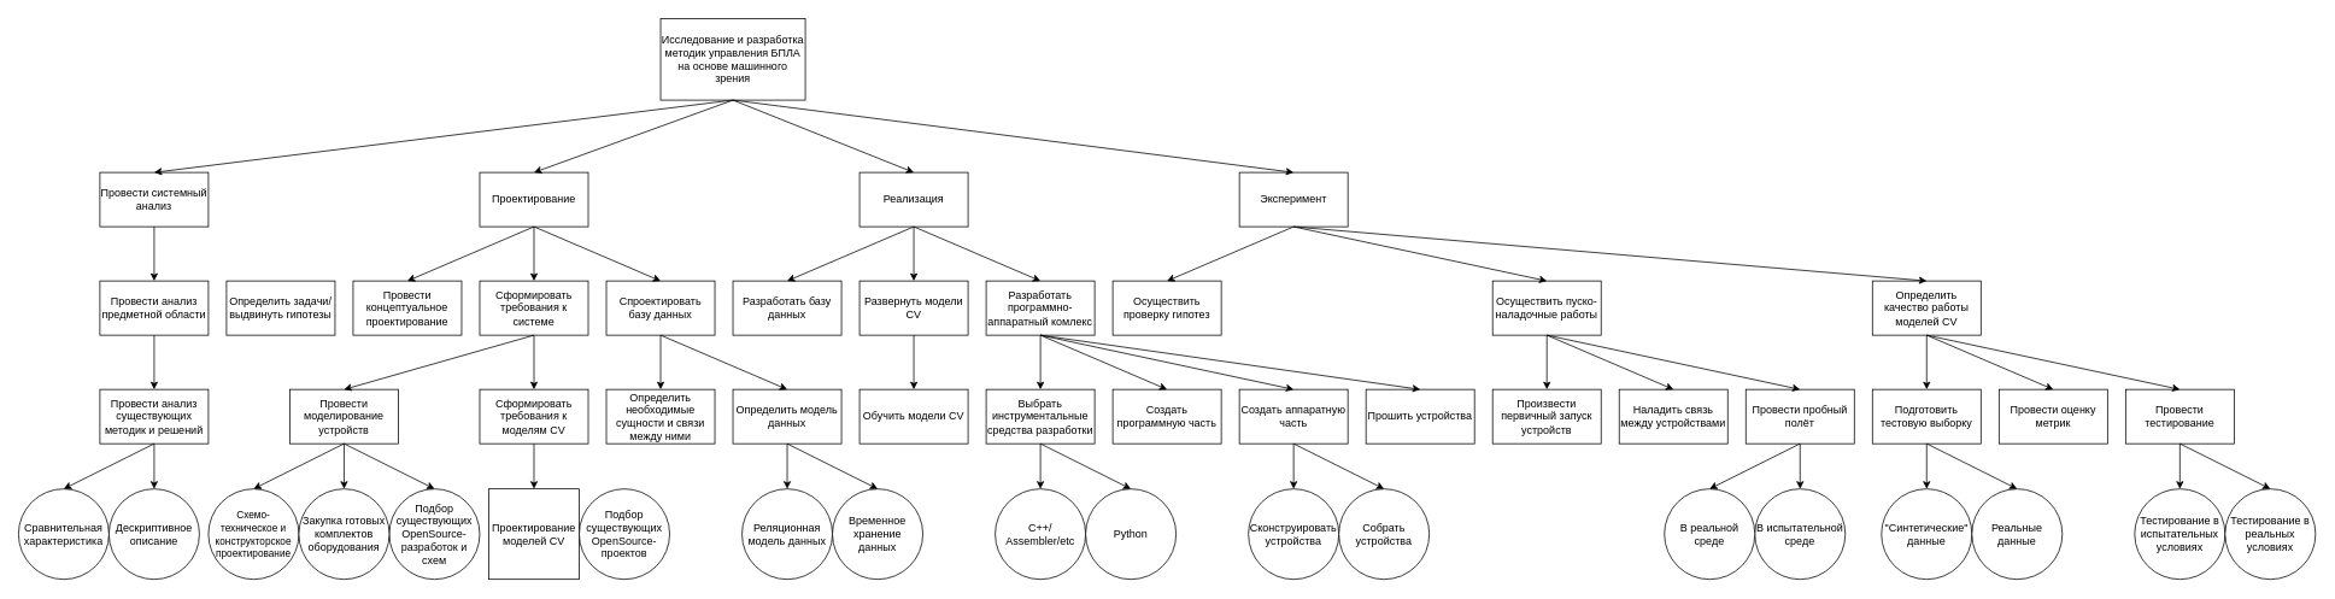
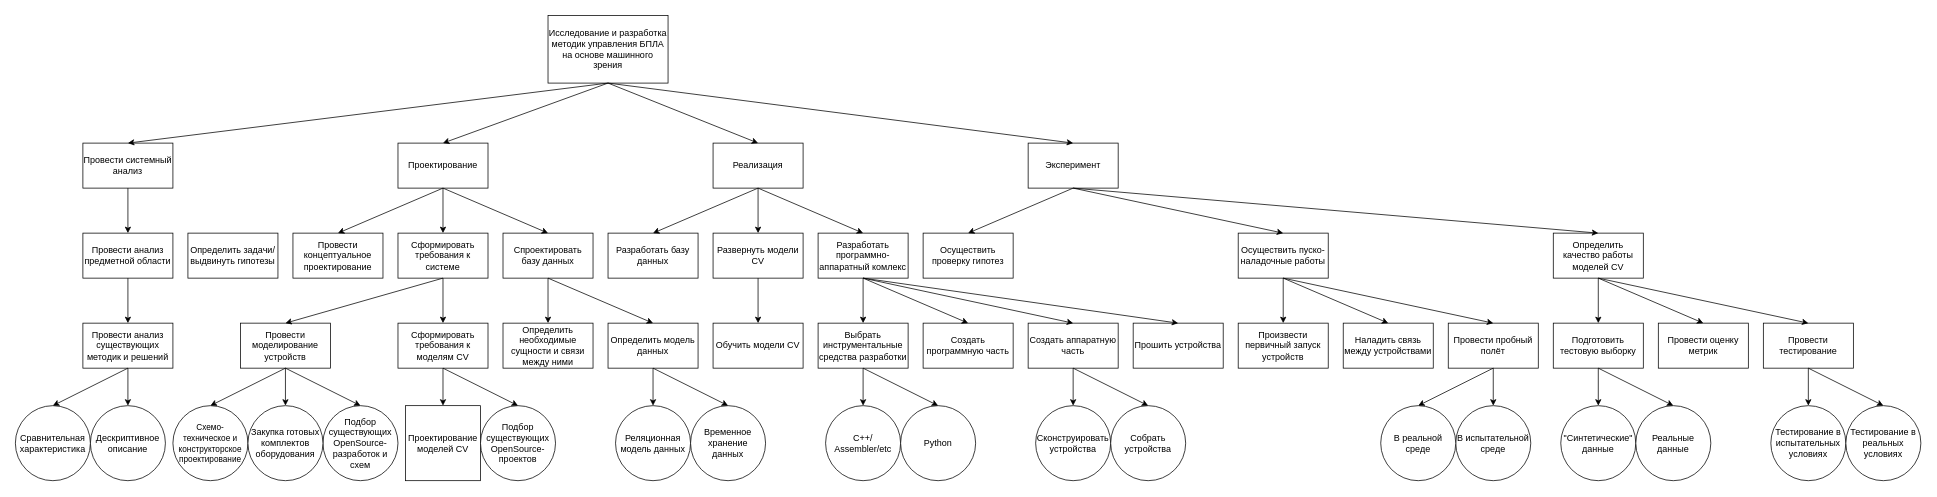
+ <mxCell id="41" value="" style="endArrow=classic;html=1;rounded=0;exitX=0.5;exitY=1;exitDx=0;exitDy=0;entryX=0.5;entryY=0;entryDx=0;entryDy=0;" edge="1" parent="1" source="15" target="33"><mxGeometry width="50" height="50" relative="1" as="geometry"><mxPoint x="550" y="510" as="sourcePoint" /><mxPoint x="618" y="565" as="targetPoint" /></mxGeometry></mxCell>
